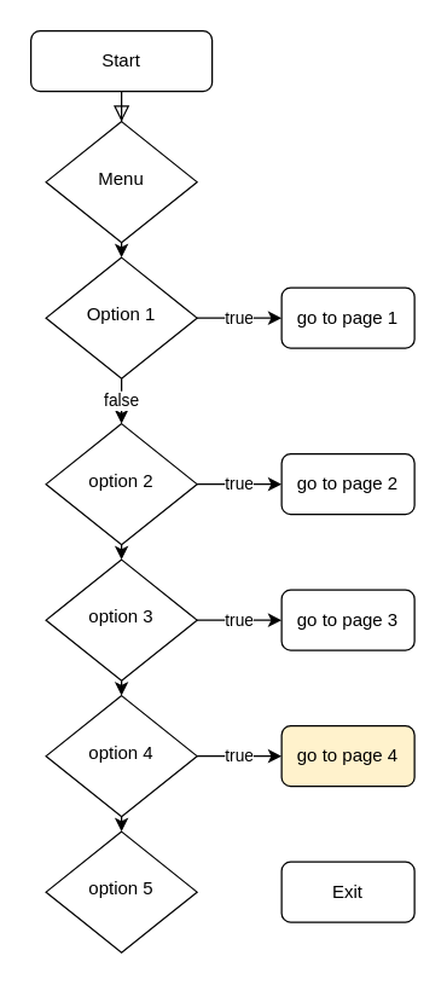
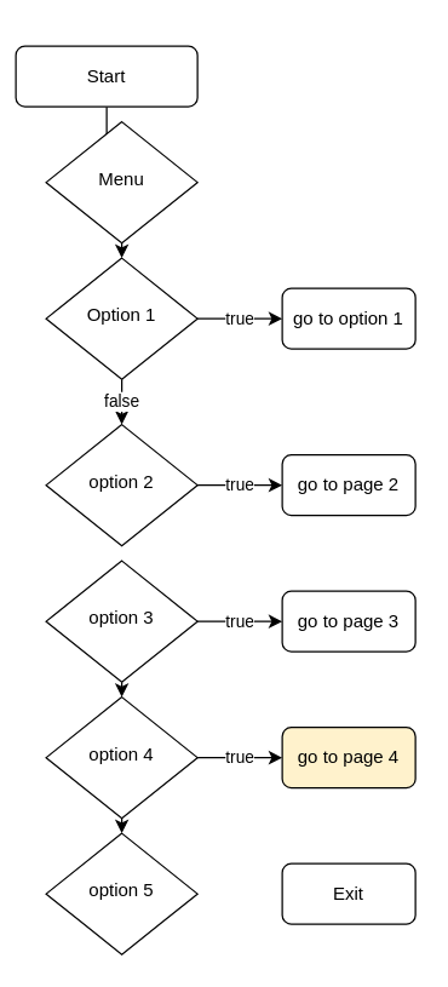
- <mxCell id="3" value="Start" style="rounded=1;whiteSpace=wrap;html=1;fontSize=12;glass=0;strokeWidth=1;shadow=0;" parent="1" vertex="1"><mxGeometry x="20" y="20" width="120" height="40" as="geometry" /></mxCell>
+ <mxCell id="3" value="Start" style="rounded=1;whiteSpace=wrap;html=1;fontSize=12;glass=0;strokeWidth=1;shadow=0;" parent="1" vertex="1"><mxGeometry x="10" y="30" width="120" height="40" as="geometry" /></mxCell>
- <mxCell id="22" value="go to page 1" style="rounded=1;whiteSpace=wrap;html=1;fontSize=12;glass=0;strokeWidth=1;shadow=0;" vertex="1" parent="1"><mxGeometry x="186" y="190" width="88" height="40" as="geometry" /></mxCell>
+ <mxCell id="22" value="go to option 1" style="rounded=1;whiteSpace=wrap;html=1;fontSize=12;glass=0;strokeWidth=1;shadow=0;" vertex="1" parent="1"><mxGeometry x="186" y="190" width="88" height="40" as="geometry" /></mxCell>
- <mxCell id="10" style="edgeStyle=orthogonalEdgeStyle;rounded=0;orthogonalLoop=1;jettySize=auto;html=1;exitX=0.5;exitY=1;exitDx=0;exitDy=0;entryX=0.5;entryY=0;entryDx=0;entryDy=0;" edge="1" parent="1" source="11" target="18"><mxGeometry relative="1" as="geometry" /></mxCell>
